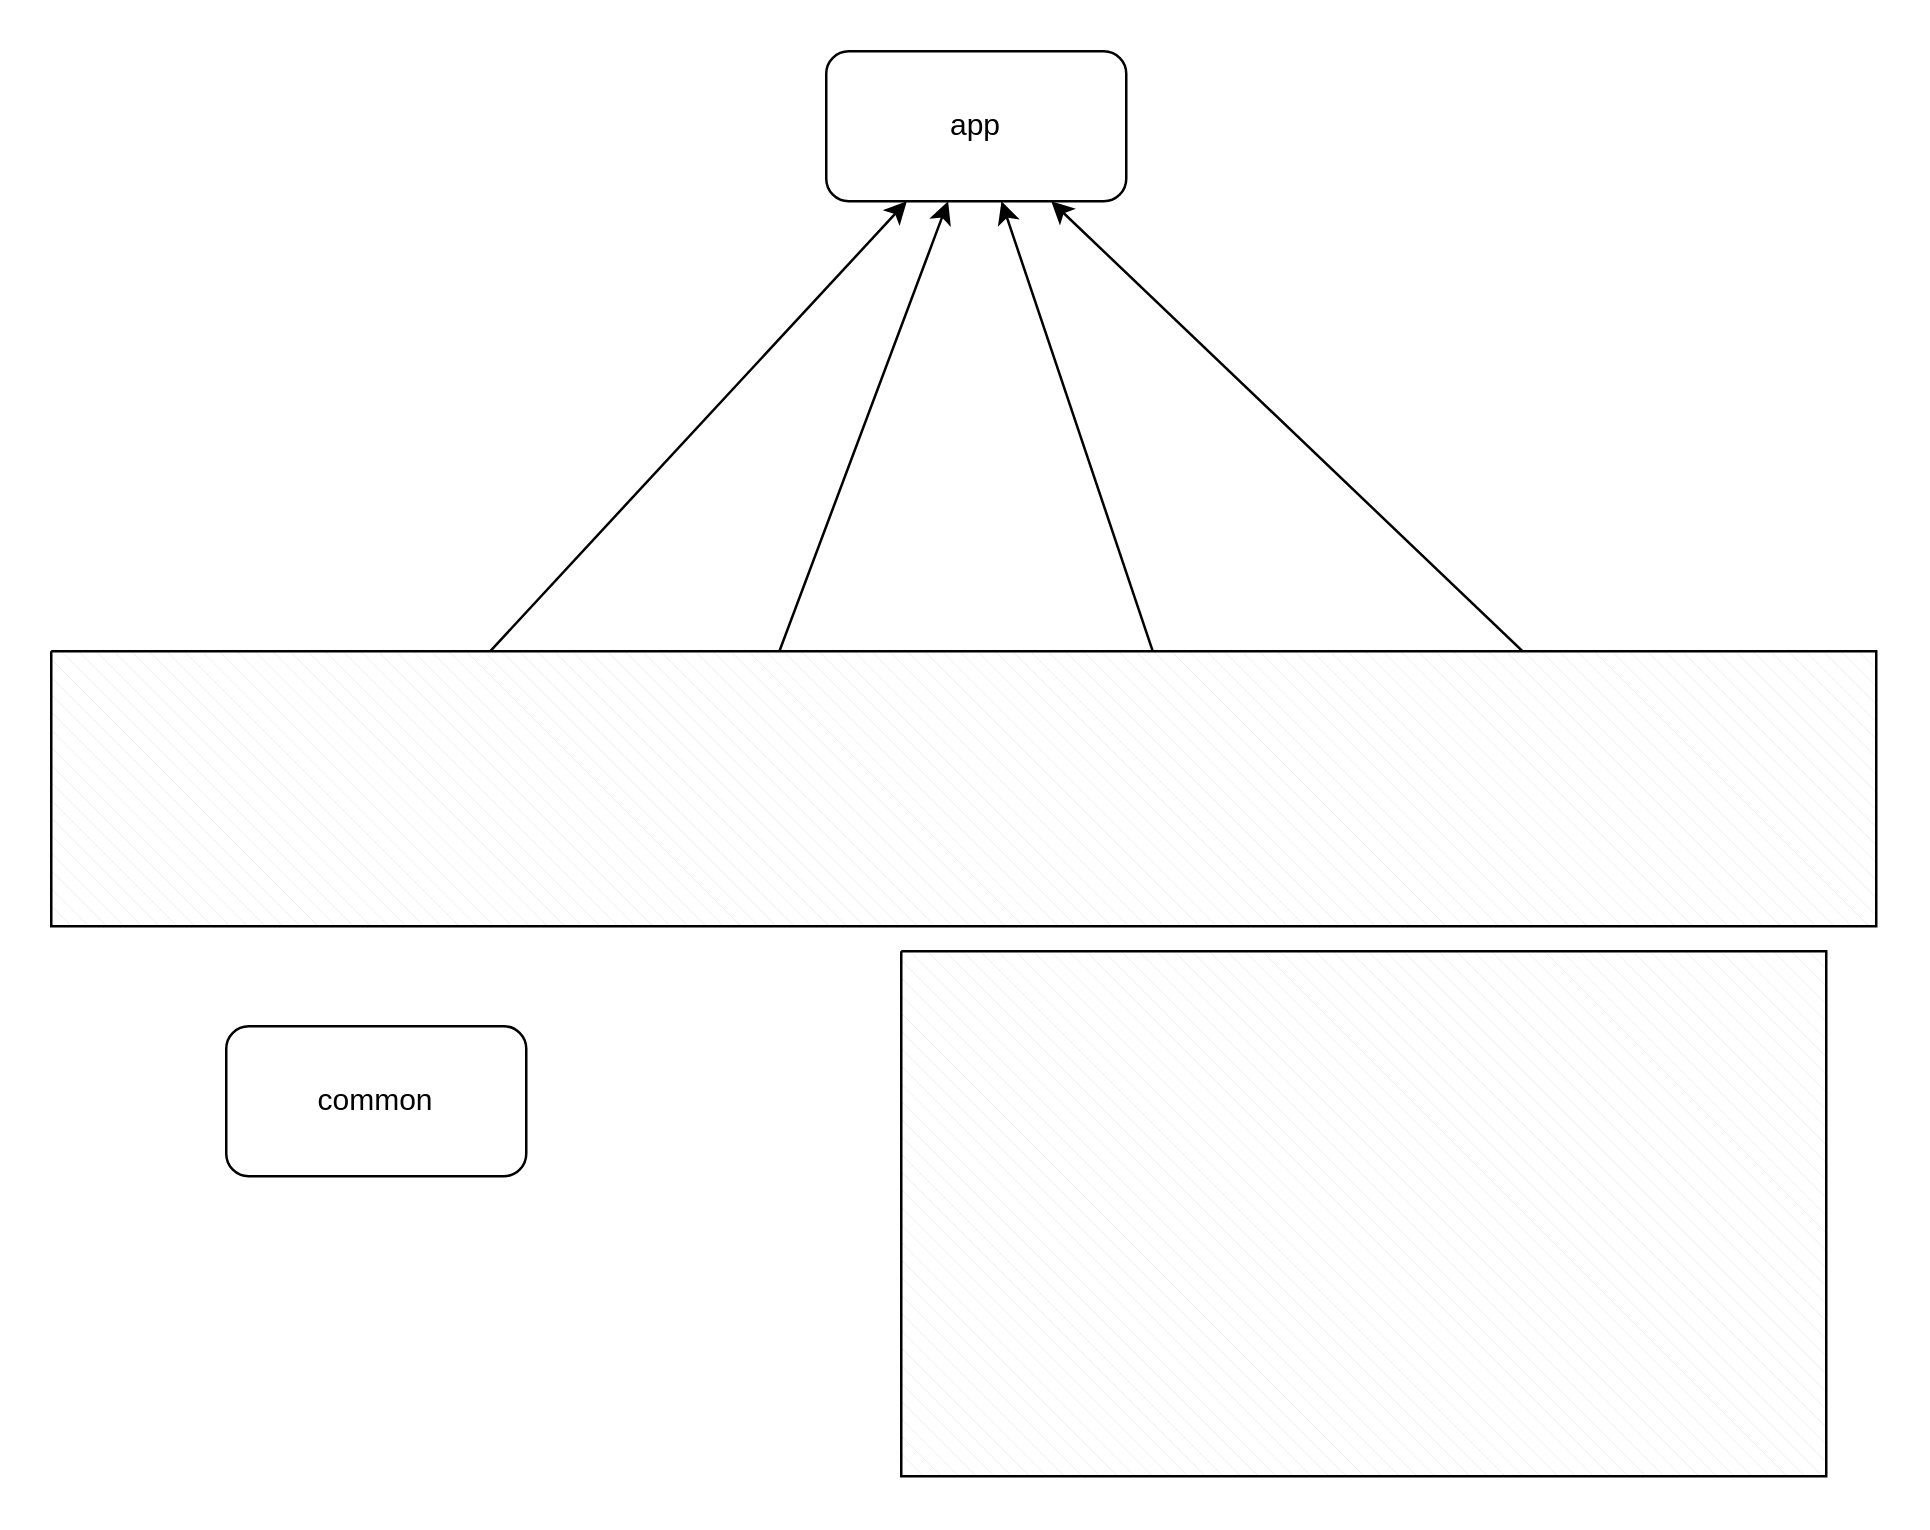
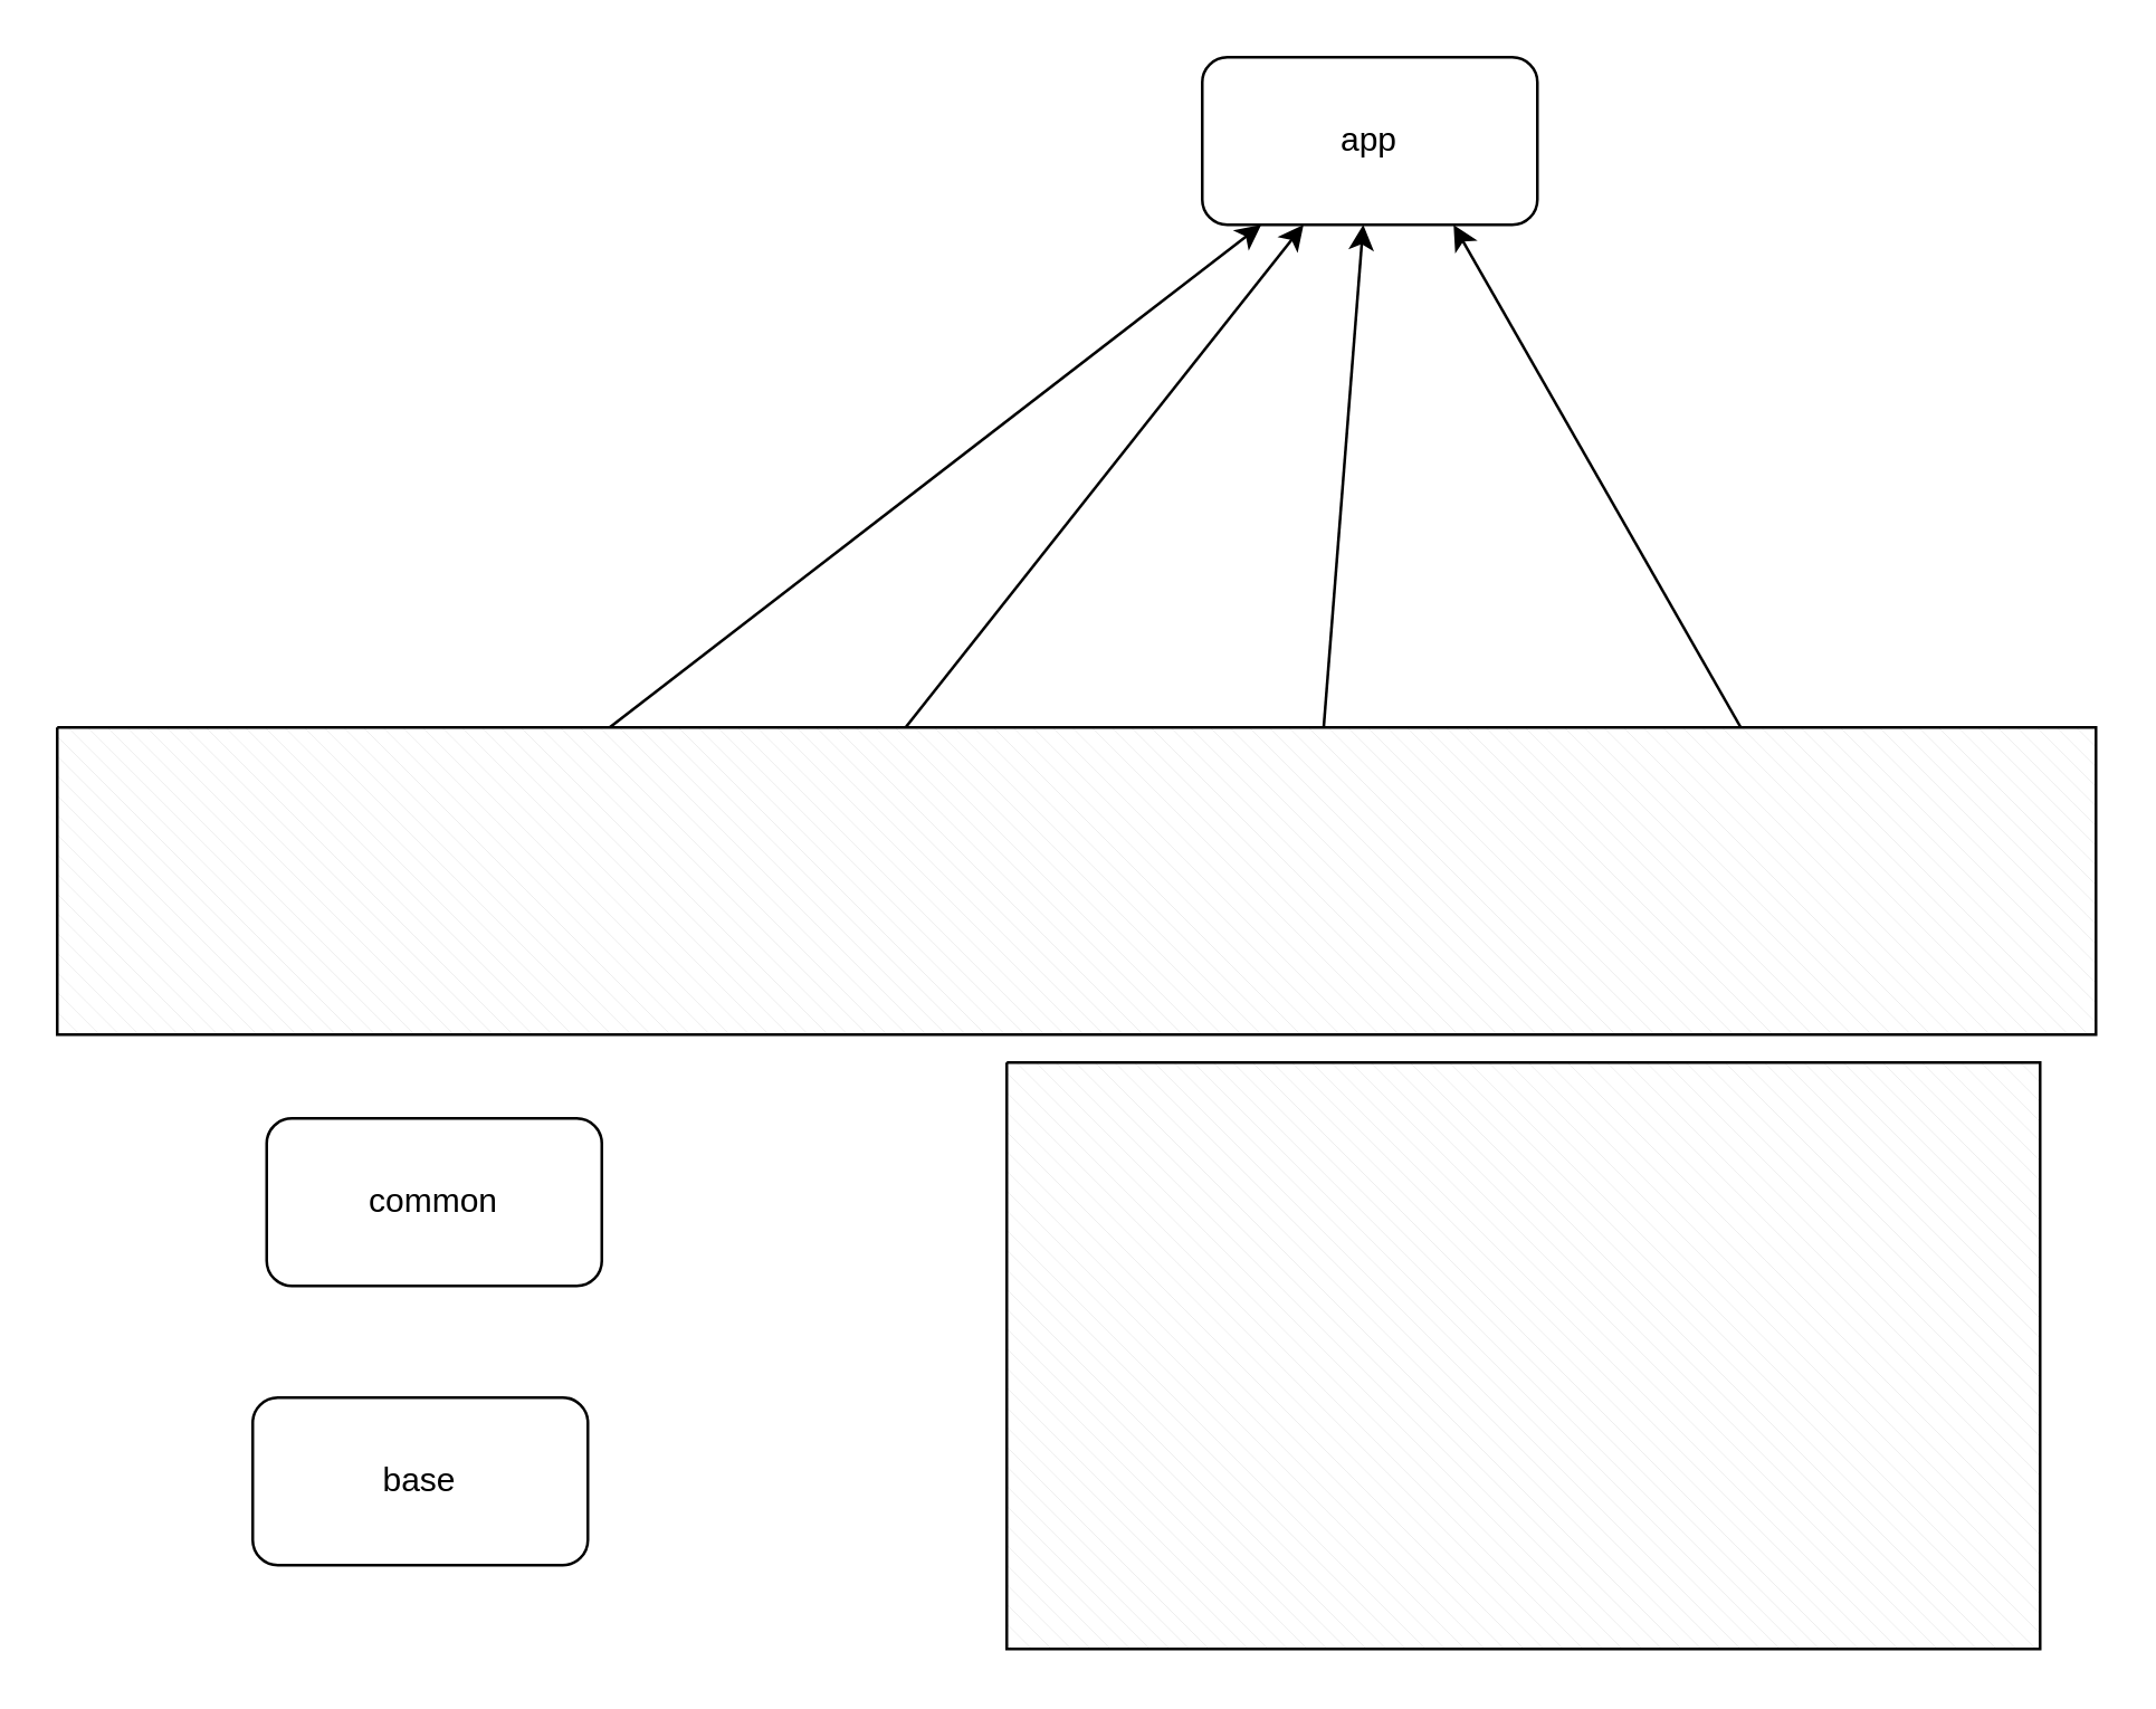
- <mxCell id="2" value="app" style="rounded=1;whiteSpace=wrap;html=1;" vertex="1" parent="1"><mxGeometry x="330" y="20" width="120" height="60" as="geometry" /></mxCell>
+ <mxCell id="2" value="app" style="rounded=1;whiteSpace=wrap;html=1;" vertex="1" parent="1"><mxGeometry x="430" y="20" width="120" height="60" as="geometry" /></mxCell>
- <mxCell id="12" value="common" style="rounded=1;whiteSpace=wrap;html=1;" vertex="1" parent="1"><mxGeometry x="90" y="410" width="120" height="60" as="geometry" /></mxCell>
+ <mxCell id="12" value="common" style="rounded=1;whiteSpace=wrap;html=1;" vertex="1" parent="1"><mxGeometry x="95" y="400" width="120" height="60" as="geometry" /></mxCell>
+ <mxCell id="13" value="base&lt;br&gt;" style="rounded=1;whiteSpace=wrap;html=1;" vertex="1" parent="1"><mxGeometry x="90" y="500" width="120" height="60" as="geometry" /></mxCell>
